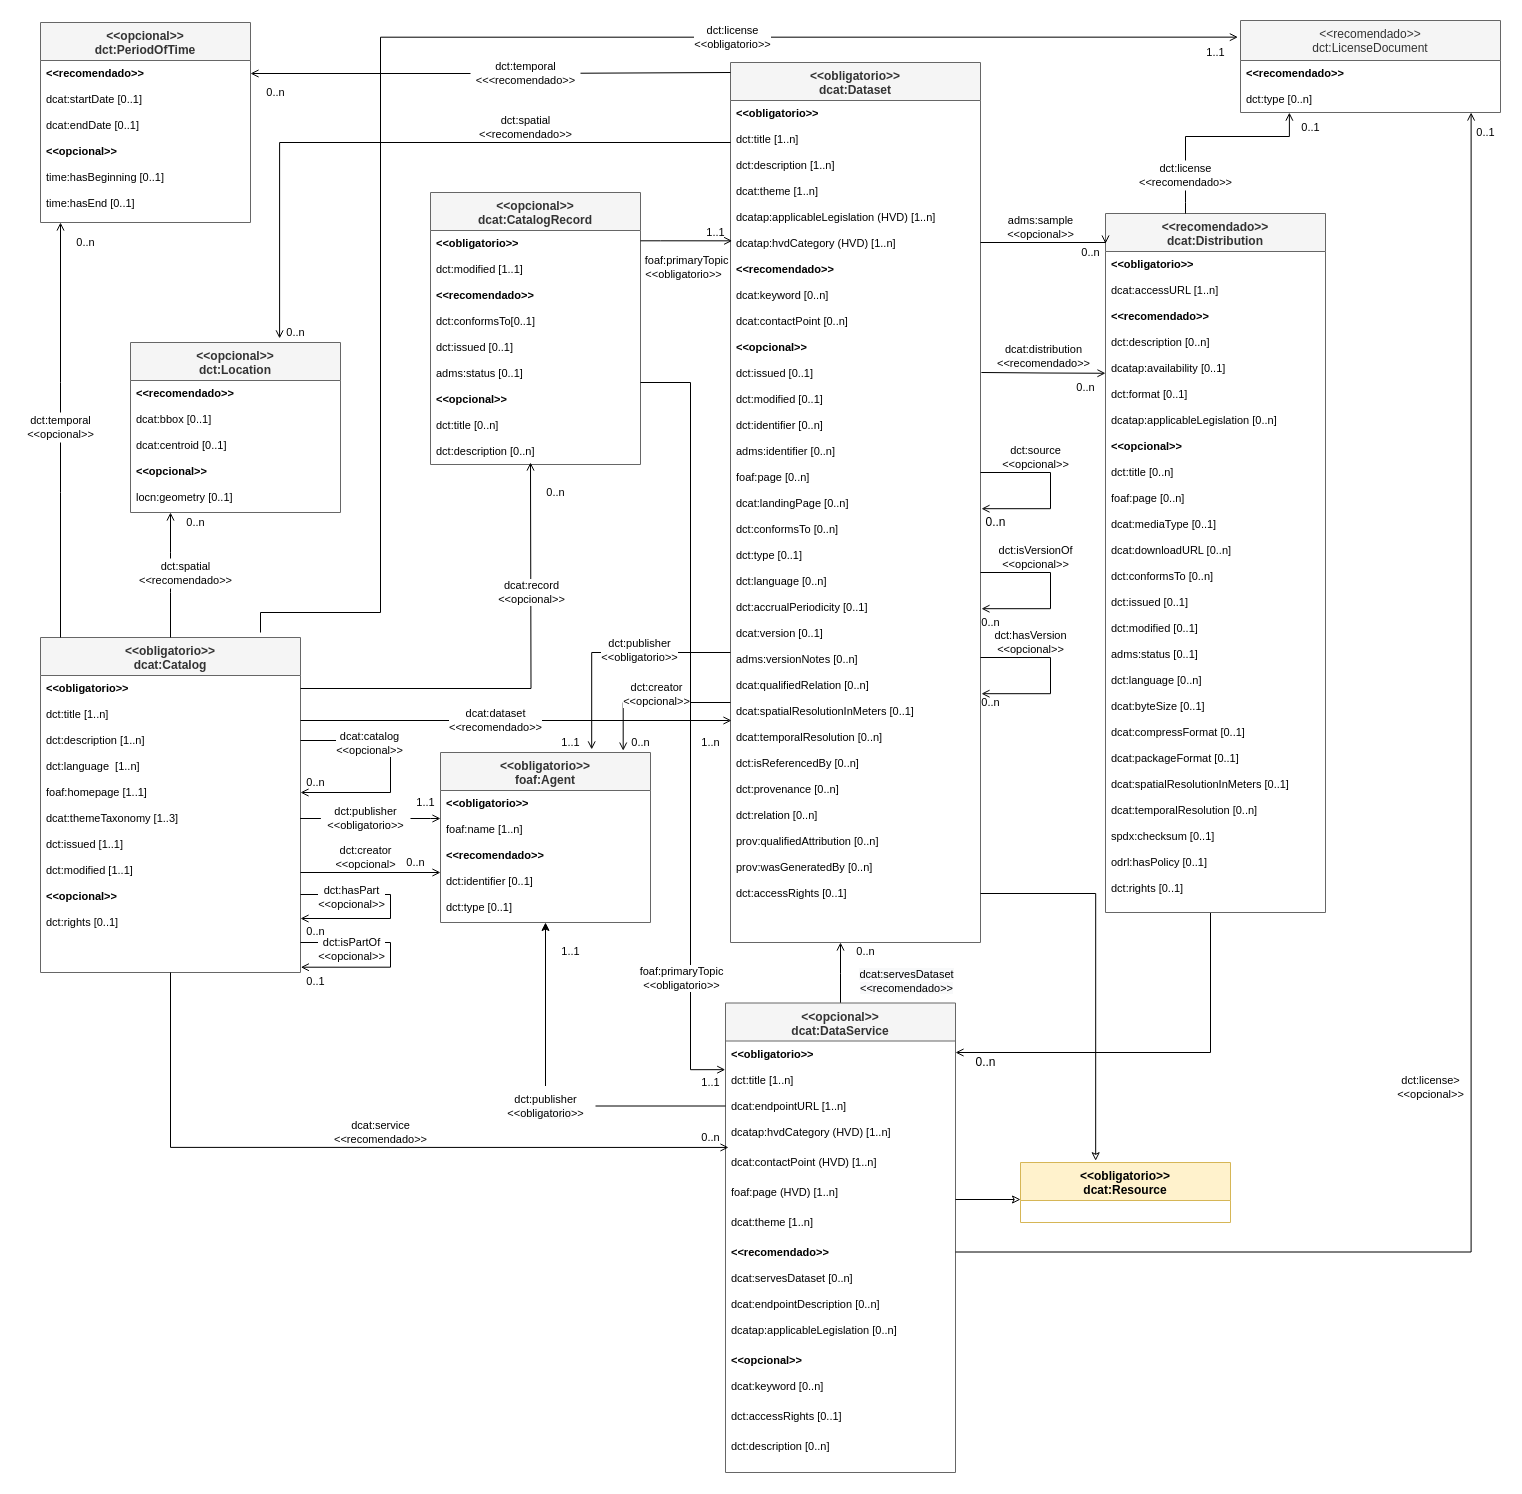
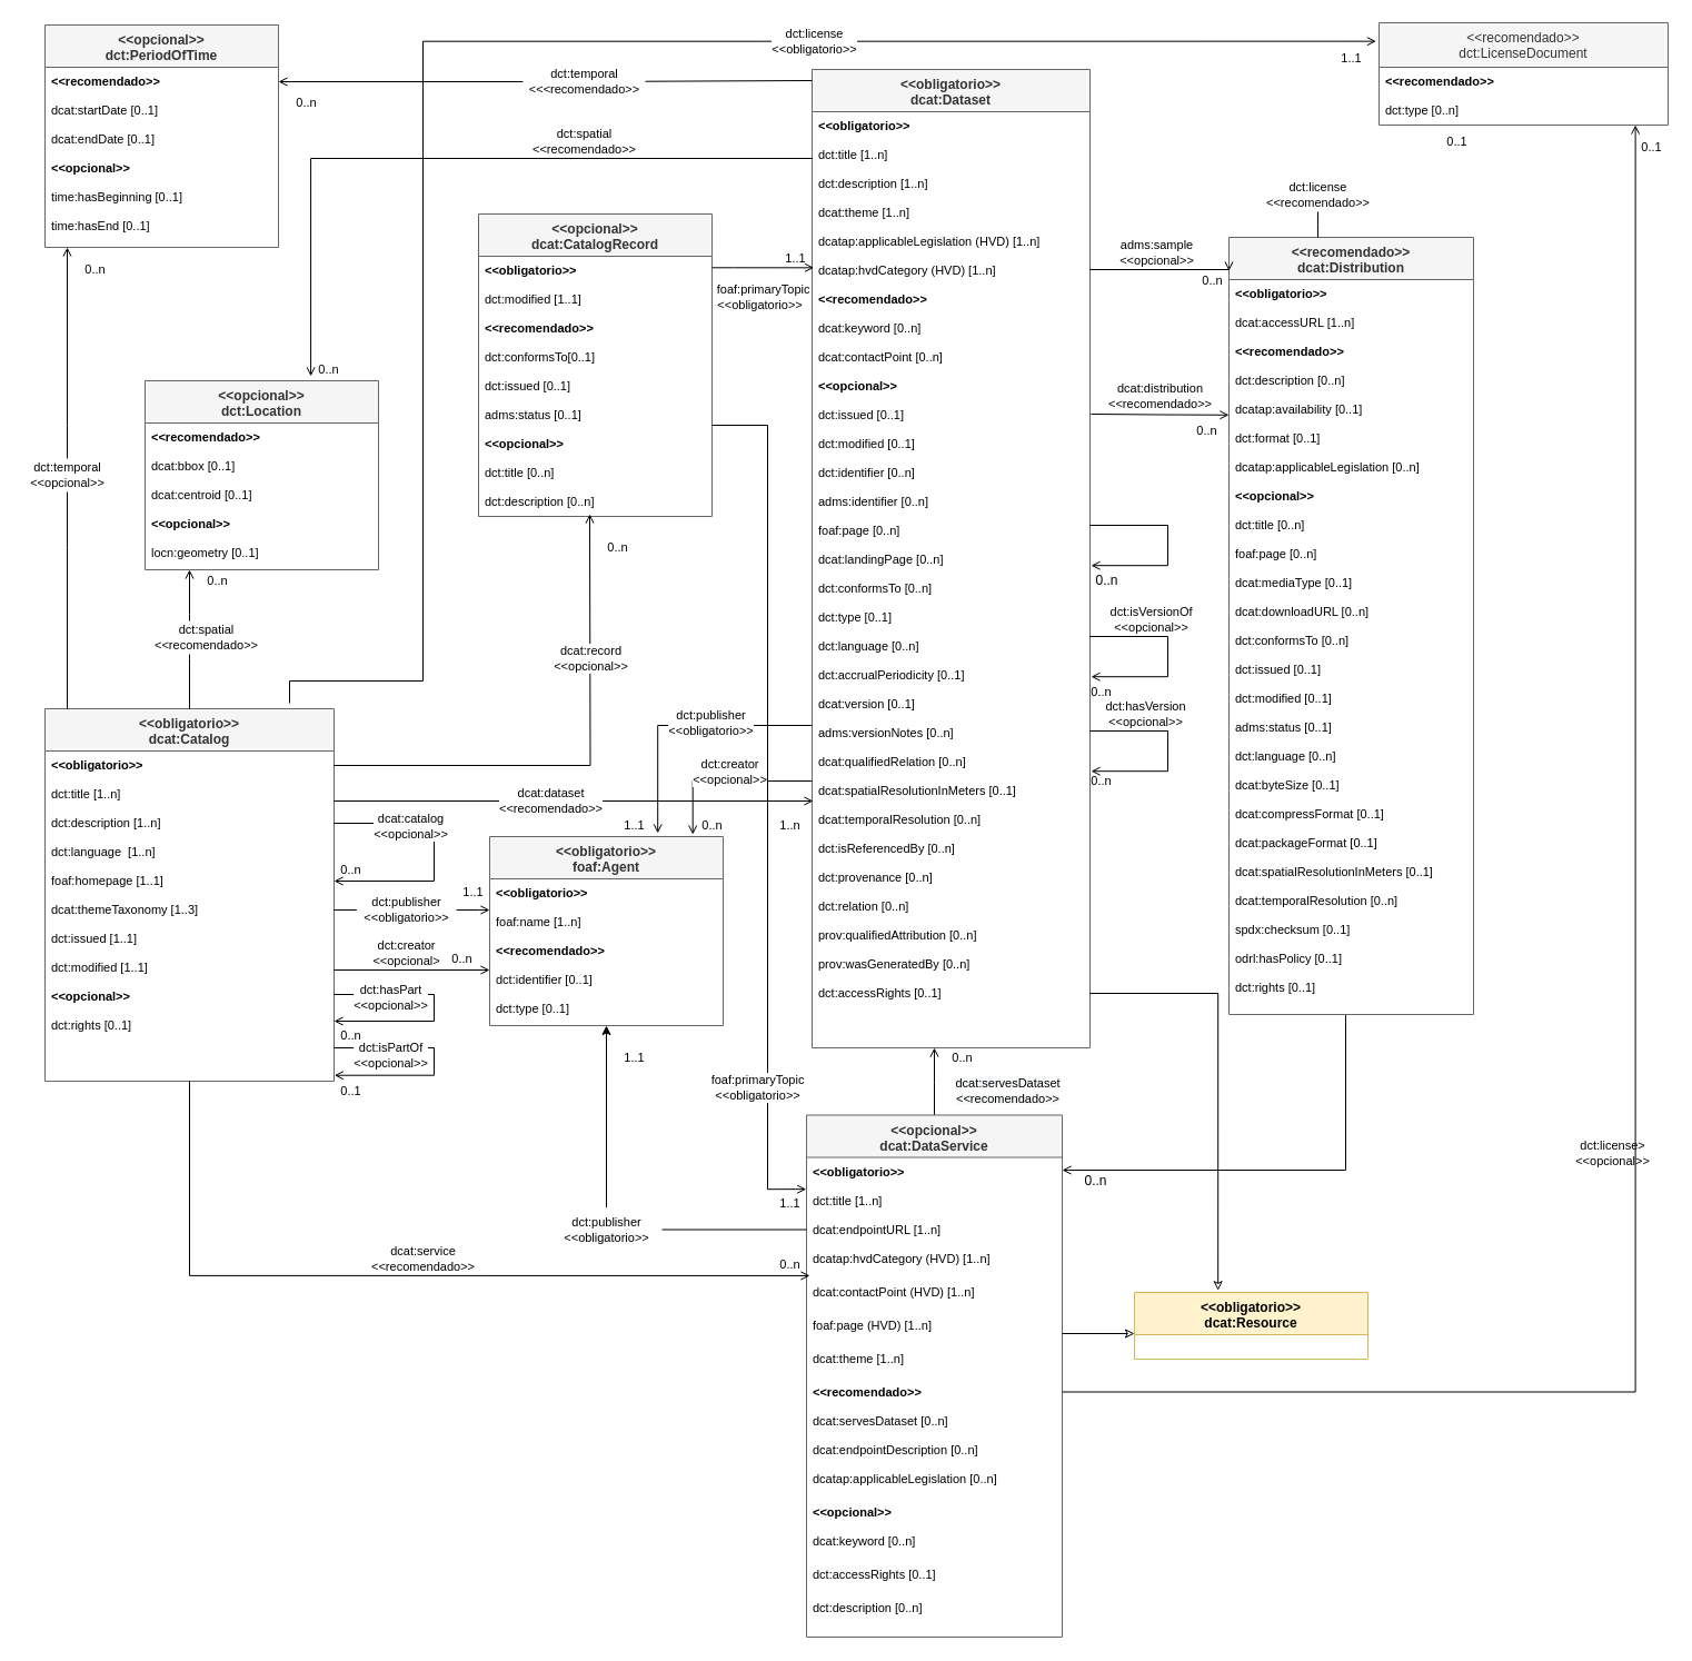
- <mxCell id="4" style="edgeStyle=orthogonalEdgeStyle;rounded=0;orthogonalLoop=1;jettySize=auto;html=1;fontSize=11;fontColor=#000000;endArrow=open;endFill=0;entryX=0.188;entryY=1.004;entryDx=0;entryDy=0;entryPerimeter=0;startArrow=none;" parent="1" source="157" target="66" edge="1"><mxGeometry relative="1" as="geometry"><mxPoint x="1290" y="102" as="targetPoint" /></mxGeometry></mxCell>
- <mxCell id="187" value="dct:source&lt;br&gt;&amp;lt;&amp;lt;opcional&amp;gt;&amp;gt;" style="text;html=1;align=center;verticalAlign=middle;resizable=0;points=[];autosize=1;strokeColor=none;fillColor=none;fontSize=11;" parent="1" vertex="1"><mxGeometry x="995" y="442" width="80" height="30" as="geometry" /></mxCell>
- <mxCell id="156" value="dct:license&amp;gt;&lt;br&gt;&amp;lt;&amp;lt;opcional&amp;gt;&amp;gt;" style="text;html=1;align=center;verticalAlign=middle;resizable=0;points=[];autosize=1;strokeColor=none;fillColor=none;fontSize=11;fontColor=#000000;" parent="1" vertex="1"><mxGeometry x="1390" y="1072" width="80" height="30" as="geometry" /></mxCell>
+ <mxCell id="156" value="dct:license&amp;gt;&lt;br&gt;&amp;lt;&amp;lt;opcional&amp;gt;&amp;gt;" style="text;html=1;align=center;verticalAlign=middle;resizable=0;points=[];autosize=1;strokeColor=none;fillColor=none;fontSize=11;fontColor=#000000;" parent="1" vertex="1"><mxGeometry x="1410" y="1022" width="80" height="30" as="geometry" /></mxCell>
